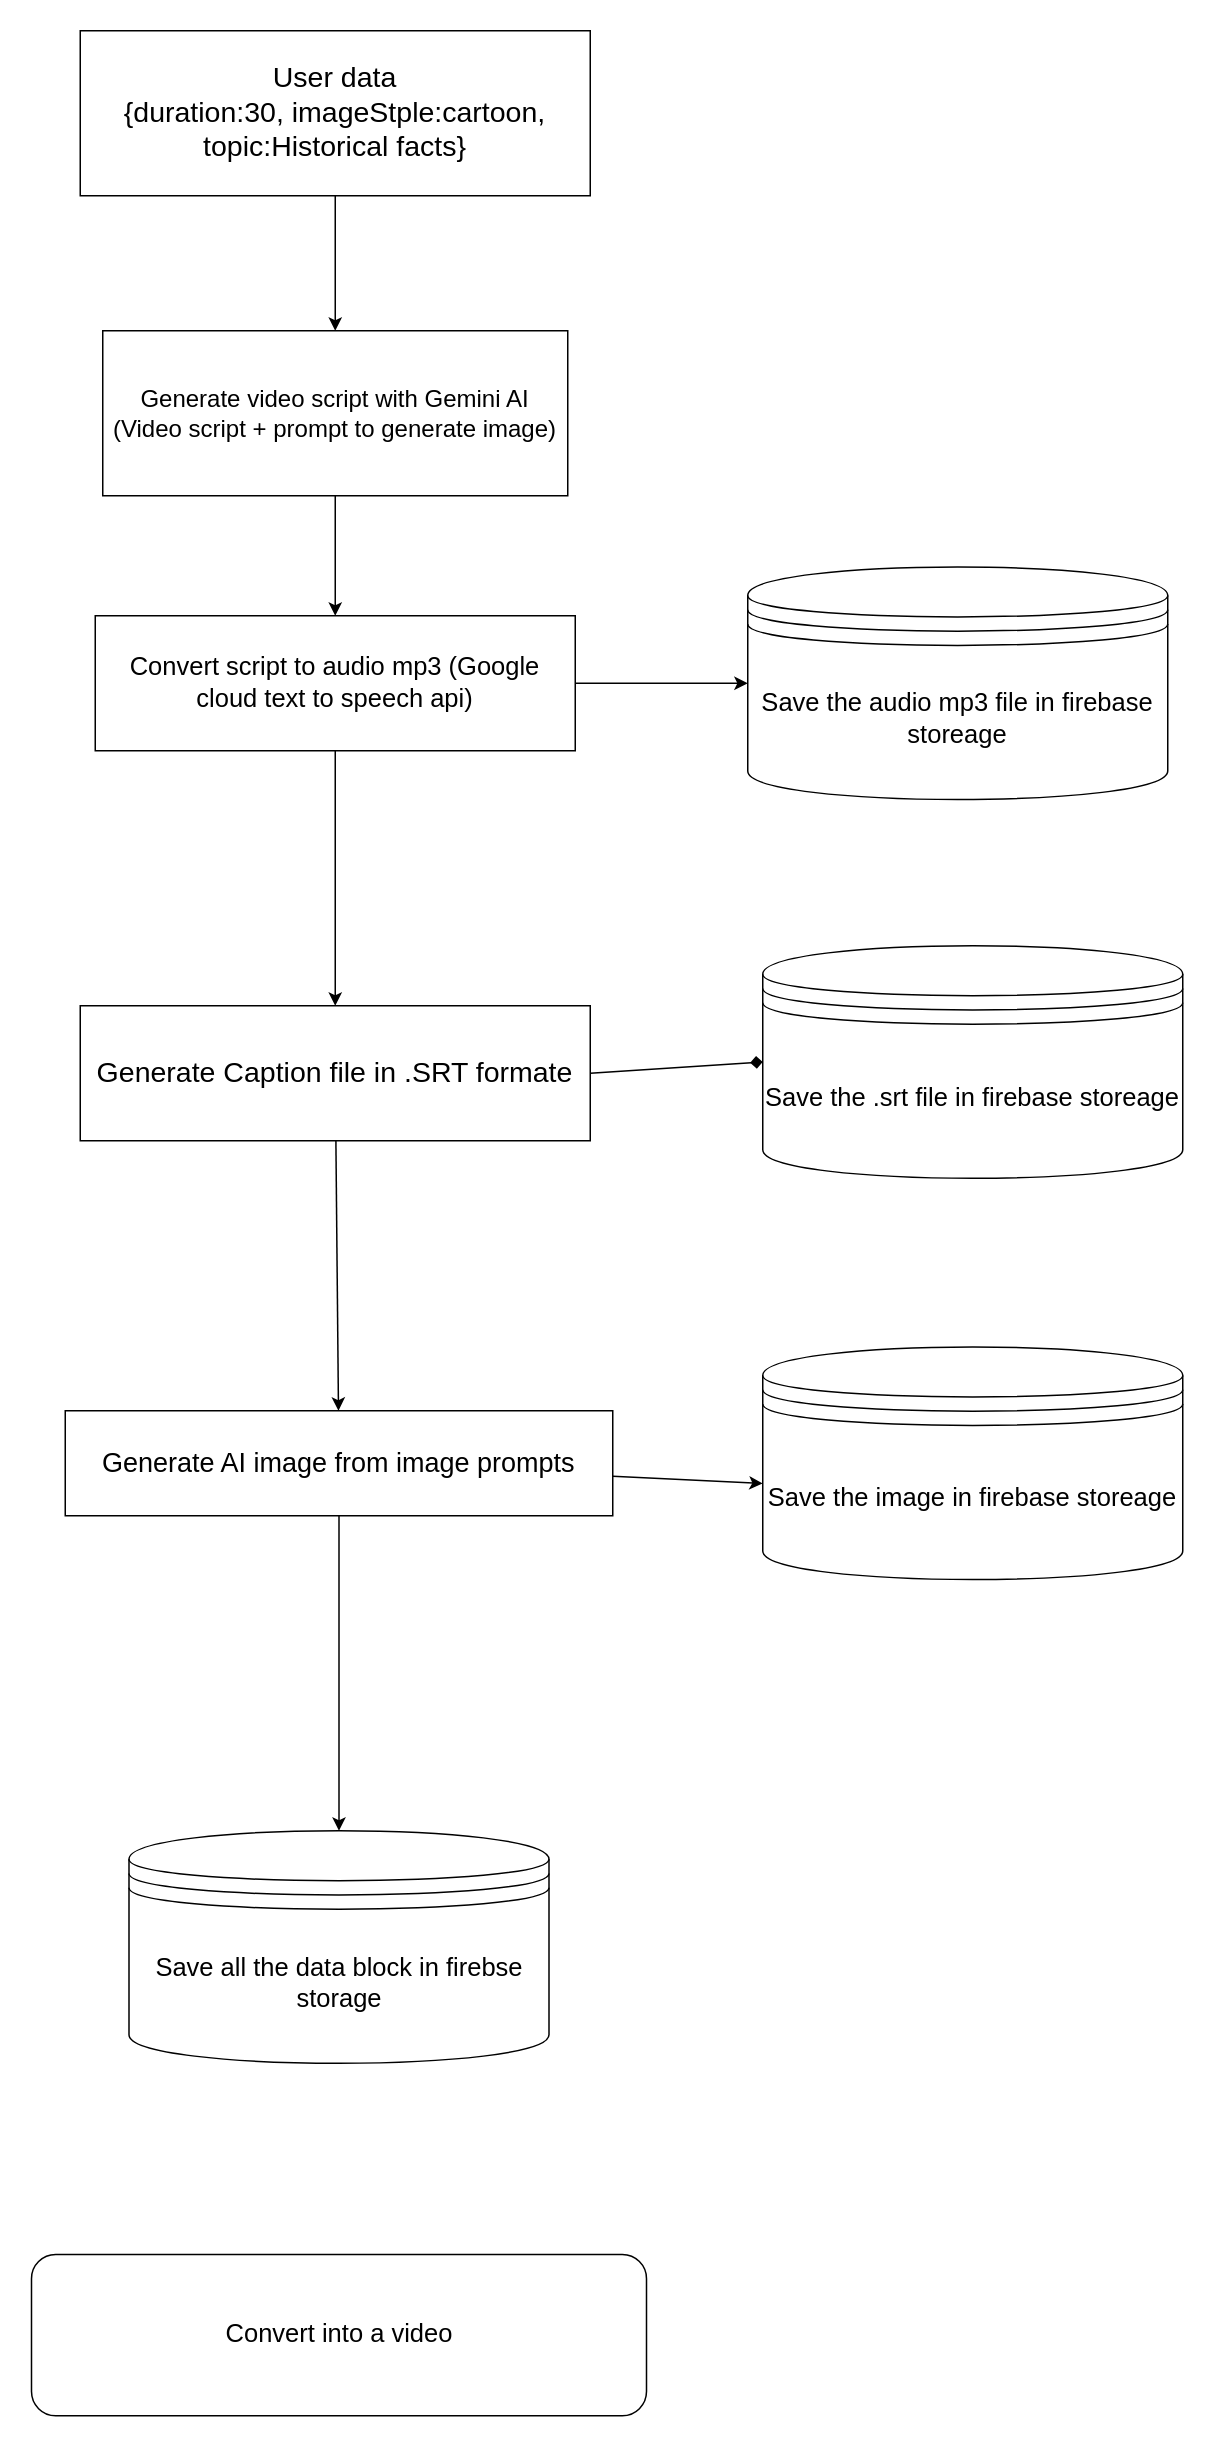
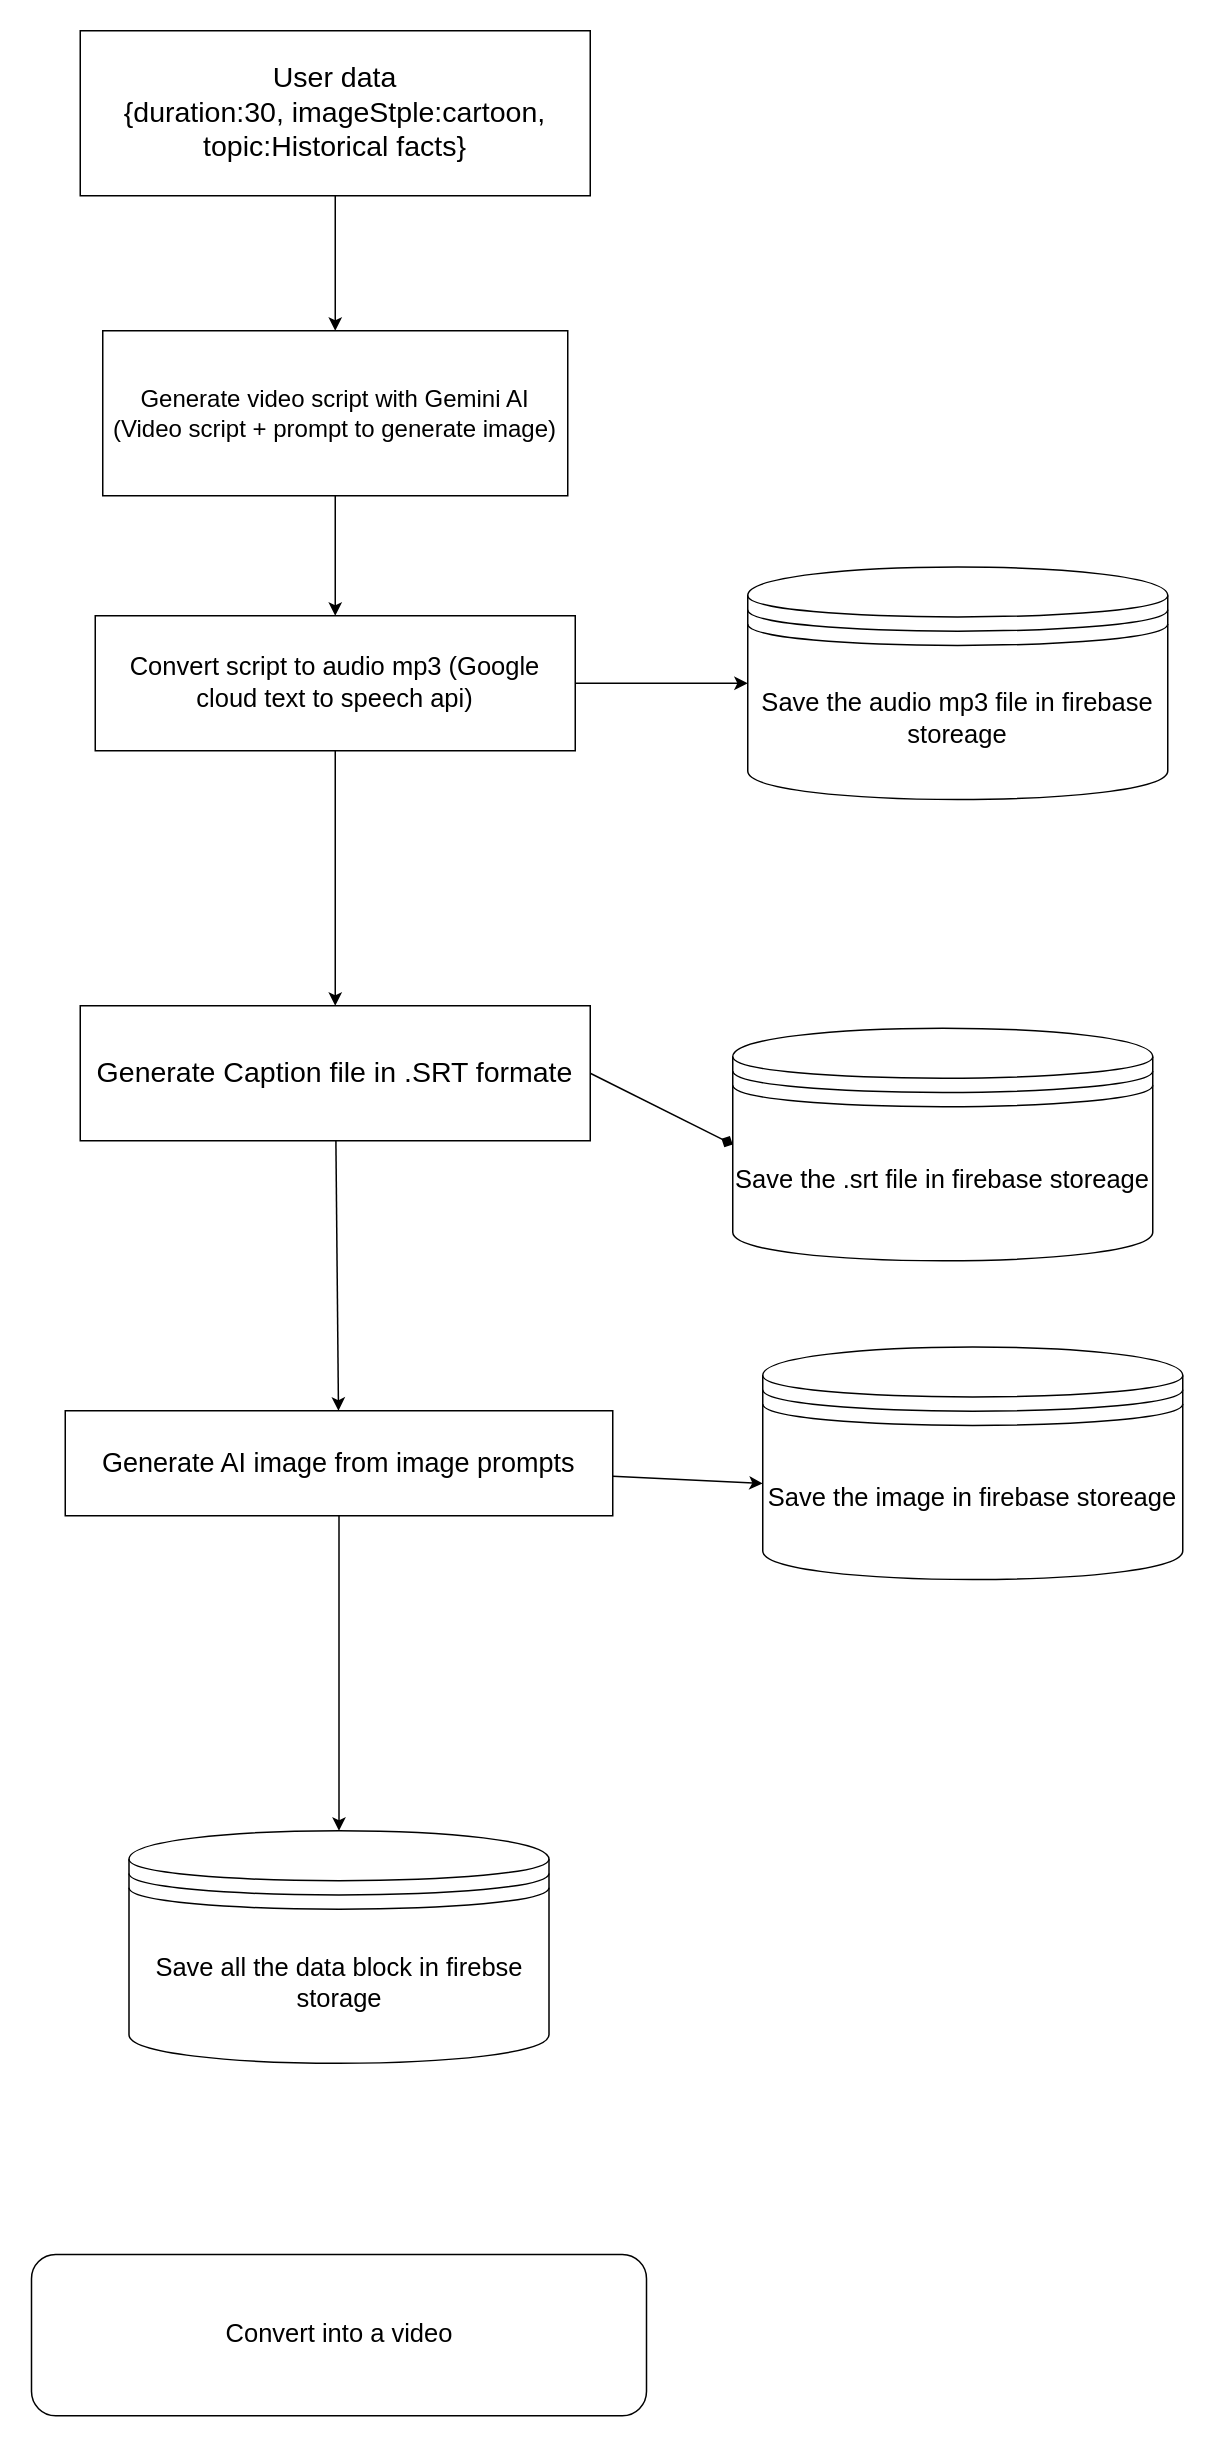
- <mxCell id="13" value="Save the .srt file in firebase storeage" style="shape=datastore;whiteSpace=wrap;html=1;labelBackgroundColor=none;fontSize=17;" vertex="1" parent="1"><mxGeometry x="508" y="630" width="280" height="155" as="geometry" /></mxCell>
+ <mxCell id="13" value="Save the .srt file in firebase storeage" style="shape=datastore;whiteSpace=wrap;html=1;labelBackgroundColor=none;fontSize=17;" vertex="1" parent="1"><mxGeometry x="488" y="685" width="280" height="155" as="geometry" /></mxCell>
